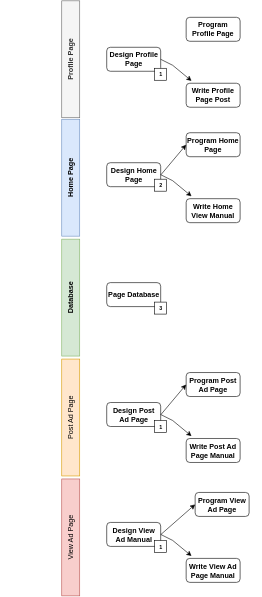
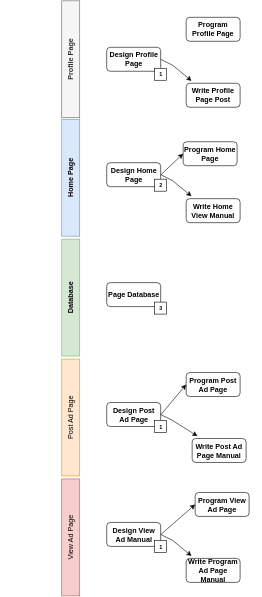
- <mxCell id="20" value="Program Home Page" style="rounded=1;whiteSpace=wrap;html=1;fontStyle=1" vertex="1" parent="1"><mxGeometry x="310" y="212.5" width="90" height="40" as="geometry" /></mxCell>
+ <mxCell id="20" value="Program Home Page" style="rounded=1;whiteSpace=wrap;html=1;fontStyle=1" vertex="1" parent="1"><mxGeometry x="305" y="227.5" width="90" height="40" as="geometry" /></mxCell>
- <mxCell id="25" value="Write Post Ad Page Manual" style="rounded=1;whiteSpace=wrap;html=1;fontStyle=1" vertex="1" parent="1"><mxGeometry x="310" y="722.5" width="90" height="40" as="geometry" /></mxCell>
+ <mxCell id="25" value="Write Post Ad Page Manual" style="rounded=1;whiteSpace=wrap;html=1;fontStyle=1" vertex="1" parent="1"><mxGeometry x="320" y="722.5" width="90" height="40" as="geometry" /></mxCell>
- <mxCell id="29" value="Write View Ad Page Manual" style="rounded=1;whiteSpace=wrap;html=1;fontStyle=1" vertex="1" parent="1"><mxGeometry x="310" y="922.5" width="90" height="40" as="geometry" /></mxCell>
+ <mxCell id="29" value="Write Program Ad Page Manual" style="rounded=1;whiteSpace=wrap;html=1;fontStyle=1" vertex="1" parent="1"><mxGeometry x="310" y="922.5" width="90" height="40" as="geometry" /></mxCell>
